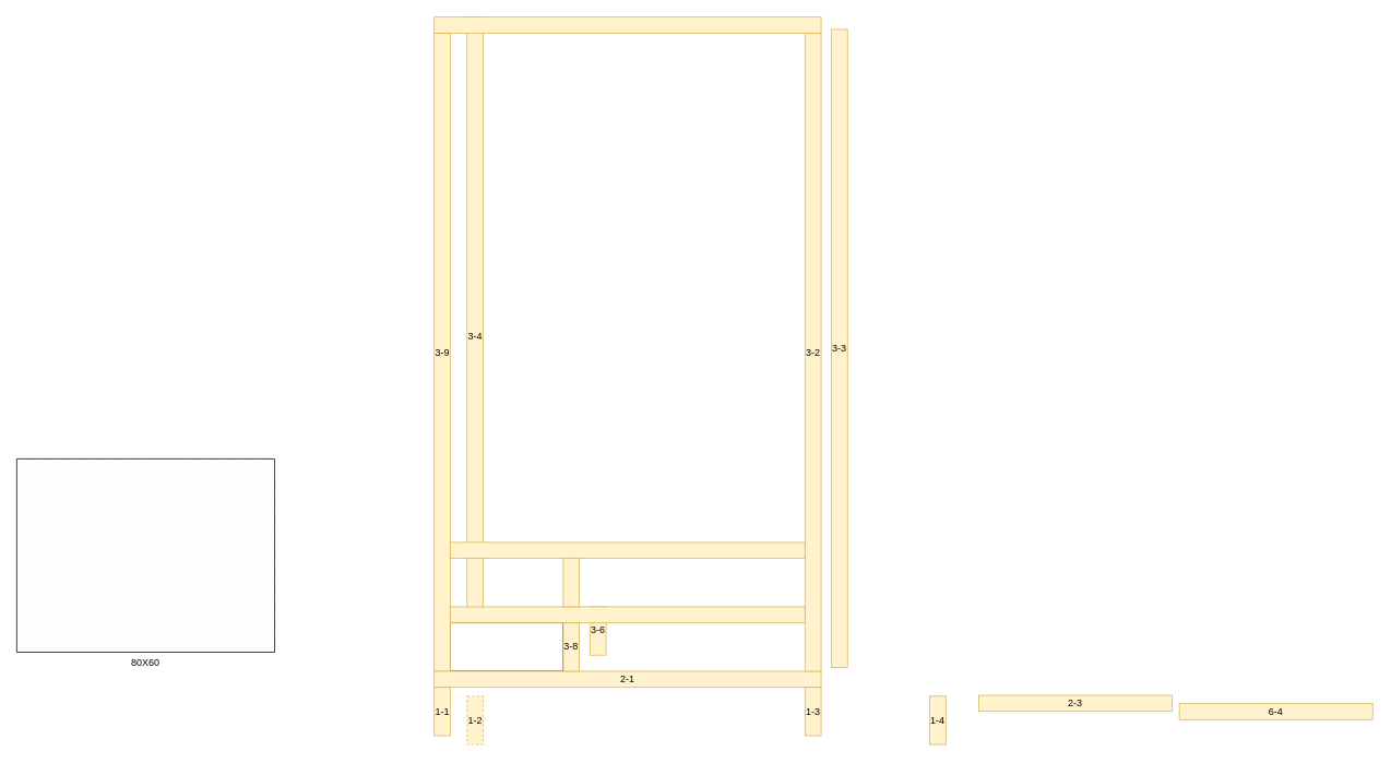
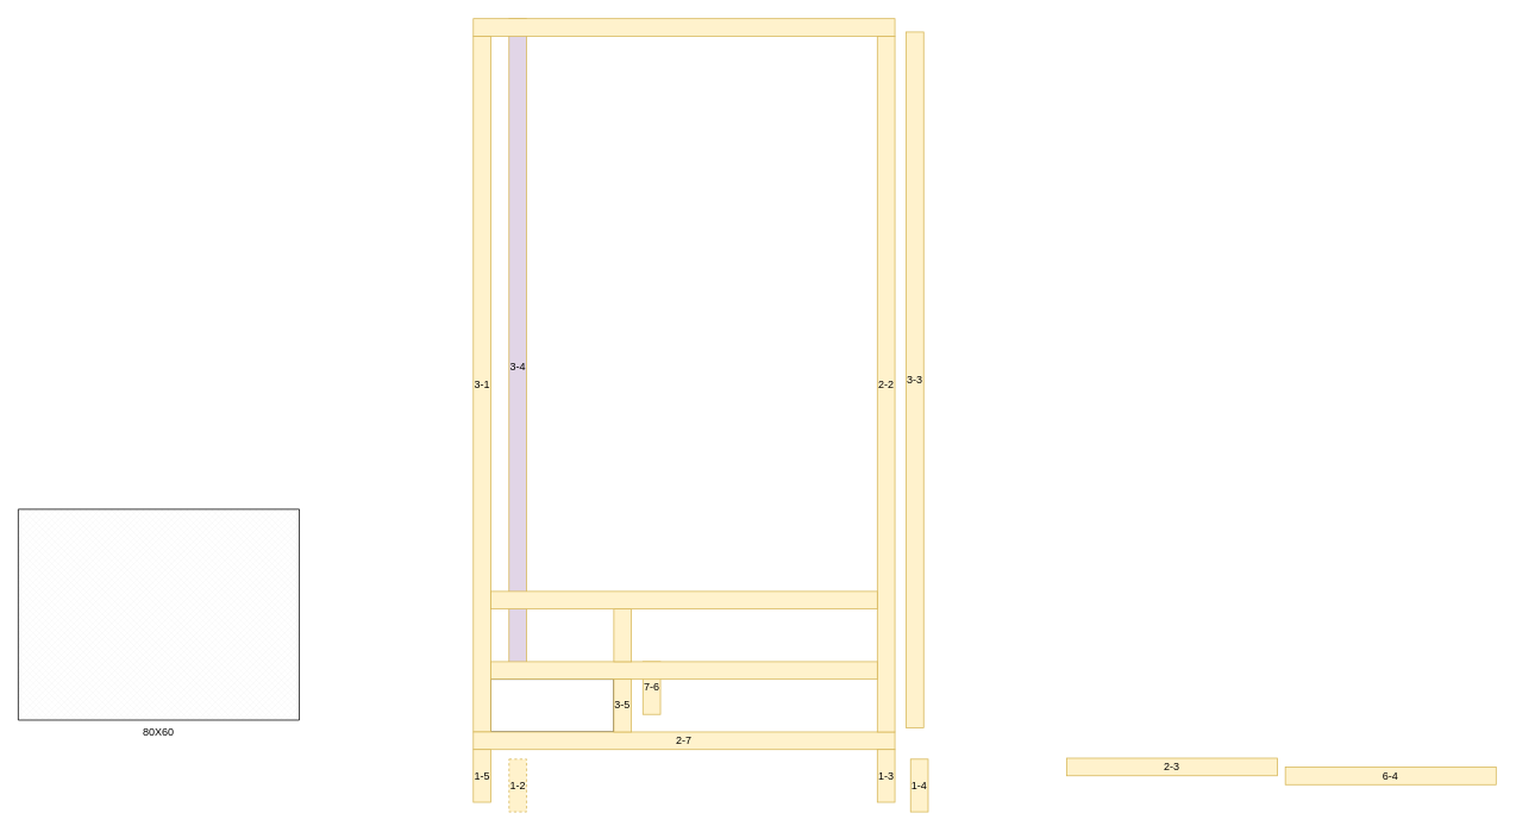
- <mxCell id="2" value="3-4" style="rounded=0;whiteSpace=wrap;html=1;fillColor=#fff2cc;strokeColor=#d6b656;shadow=0;" parent="1" vertex="1"><mxGeometry x="570" y="20.32" width="19.685" height="779.526" as="geometry" /></mxCell>
+ <mxCell id="2" value="3-4" style="rounded=0;whiteSpace=wrap;html=1;fillColor=#e1d5e7;strokeColor=#d6b656;shadow=0;" parent="1" vertex="1"><mxGeometry x="570" y="20.32" width="19.685" height="779.526" as="geometry" /></mxCell>
- <mxCell id="5" value="3-9" style="rounded=0;whiteSpace=wrap;html=1;fillColor=#fff2cc;strokeColor=#d6b656;shadow=0;" parent="1" vertex="1"><mxGeometry x="530" y="40" width="19.685" height="779.526" as="geometry" /></mxCell>
+ <mxCell id="5" value="3-1" style="rounded=0;whiteSpace=wrap;html=1;fillColor=#fff2cc;strokeColor=#d6b656;shadow=0;" parent="1" vertex="1"><mxGeometry x="530" y="40" width="19.685" height="779.526" as="geometry" /></mxCell>
- <mxCell id="7" value="3-2" style="rounded=0;whiteSpace=wrap;html=1;fillColor=#fff2cc;strokeColor=#d6b656;shadow=0;" parent="1" vertex="1"><mxGeometry x="982.76" y="40.01" width="19.685" height="779.526" as="geometry" /></mxCell>
+ <mxCell id="7" value="2-2" style="rounded=0;whiteSpace=wrap;html=1;fillColor=#fff2cc;strokeColor=#d6b656;shadow=0;" parent="1" vertex="1"><mxGeometry x="982.76" y="40.01" width="19.685" height="779.526" as="geometry" /></mxCell>
- <mxCell id="19" value="80X60" style="verticalLabelPosition=bottom;verticalAlign=top;html=1;shape=mxgraph.basic.patternFillRect;fillStyle=diagGrid;step=5;fillStrokeWidth=0.2;fillStrokeColor=#dddddd;" parent="1" vertex="1"><mxGeometry x="20" y="560" width="314.96" height="236.22" as="geometry" /></mxCell>
+ <mxCell id="19" value="80X60" style="verticalLabelPosition=bottom;verticalAlign=top;html=1;shape=mxgraph.basic.patternFillRect;fillStyle=diagGrid;step=5;fillStrokeWidth=0.2;fillStrokeColor=#dddddd;" parent="1" vertex="1"><mxGeometry x="20" y="570" width="314.96" height="236.22" as="geometry" /></mxCell>
- <mxCell id="3" value="3-6" style="rounded=0;whiteSpace=wrap;html=1;fillColor=#fff2cc;strokeColor=#d6b656;shadow=0;" parent="1" vertex="1"><mxGeometry x="720" y="740.79" width="19.685" height="59.055" as="geometry" /></mxCell>
+ <mxCell id="3" value="7-6" style="rounded=0;whiteSpace=wrap;html=1;fillColor=#fff2cc;strokeColor=#d6b656;shadow=0;" parent="1" vertex="1"><mxGeometry x="720" y="740.79" width="19.685" height="59.055" as="geometry" /></mxCell>
- <mxCell id="12" value="3-8" style="rounded=0;whiteSpace=wrap;html=1;fillColor=#fff2cc;strokeColor=#d6b656;shadow=0;" parent="1" vertex="1"><mxGeometry x="687.48" y="760.48" width="19.685" height="59.055" as="geometry" /></mxCell>
+ <mxCell id="12" value="3-5" style="rounded=0;whiteSpace=wrap;html=1;fillColor=#fff2cc;strokeColor=#d6b656;shadow=0;" parent="1" vertex="1"><mxGeometry x="687.48" y="760.48" width="19.685" height="59.055" as="geometry" /></mxCell>
- <mxCell id="6" value="2-1" style="rounded=0;whiteSpace=wrap;html=1;fillColor=#fff2cc;strokeColor=#d6b656;shadow=0;" parent="1" vertex="1"><mxGeometry x="530" y="819.53" width="472.44" height="19.685" as="geometry" /></mxCell>
+ <mxCell id="6" value="2-7" style="rounded=0;whiteSpace=wrap;html=1;fillColor=#fff2cc;strokeColor=#d6b656;shadow=0;" parent="1" vertex="1"><mxGeometry x="530" y="819.53" width="472.44" height="19.685" as="geometry" /></mxCell>
- <mxCell id="11" value="1-1" style="rounded=0;whiteSpace=wrap;html=1;fillColor=#fff2cc;strokeColor=#d6b656;shadow=0;" parent="1" vertex="1"><mxGeometry x="530" y="839.21" width="19.685" height="59.055" as="geometry" /></mxCell>
+ <mxCell id="11" value="1-5" style="rounded=0;whiteSpace=wrap;html=1;fillColor=#fff2cc;strokeColor=#d6b656;shadow=0;" parent="1" vertex="1"><mxGeometry x="530" y="839.21" width="19.685" height="59.055" as="geometry" /></mxCell>
- <mxCell id="16" value="1-4" style="rounded=0;whiteSpace=wrap;html=1;fillColor=#fff2cc;strokeColor=#d6b656;shadow=0;" parent="1" vertex="1"><mxGeometry x="1135" y="850" width="19.685" height="59.055" as="geometry" /></mxCell>
+ <mxCell id="16" value="1-4" style="rounded=0;whiteSpace=wrap;html=1;fillColor=#fff2cc;strokeColor=#d6b656;shadow=0;" parent="1" vertex="1"><mxGeometry x="1020" y="850" width="19.685" height="59.055" as="geometry" /></mxCell>
